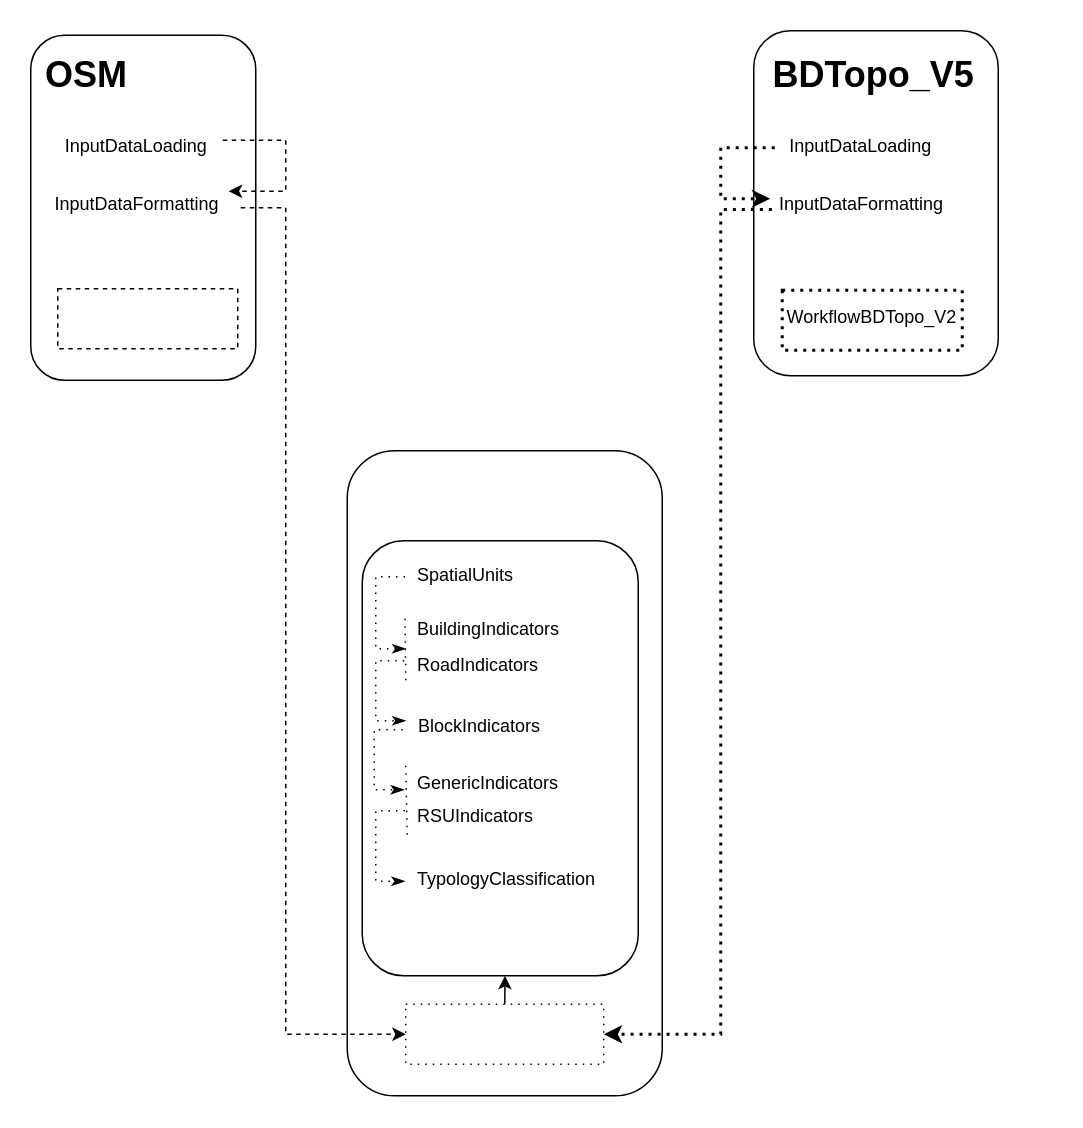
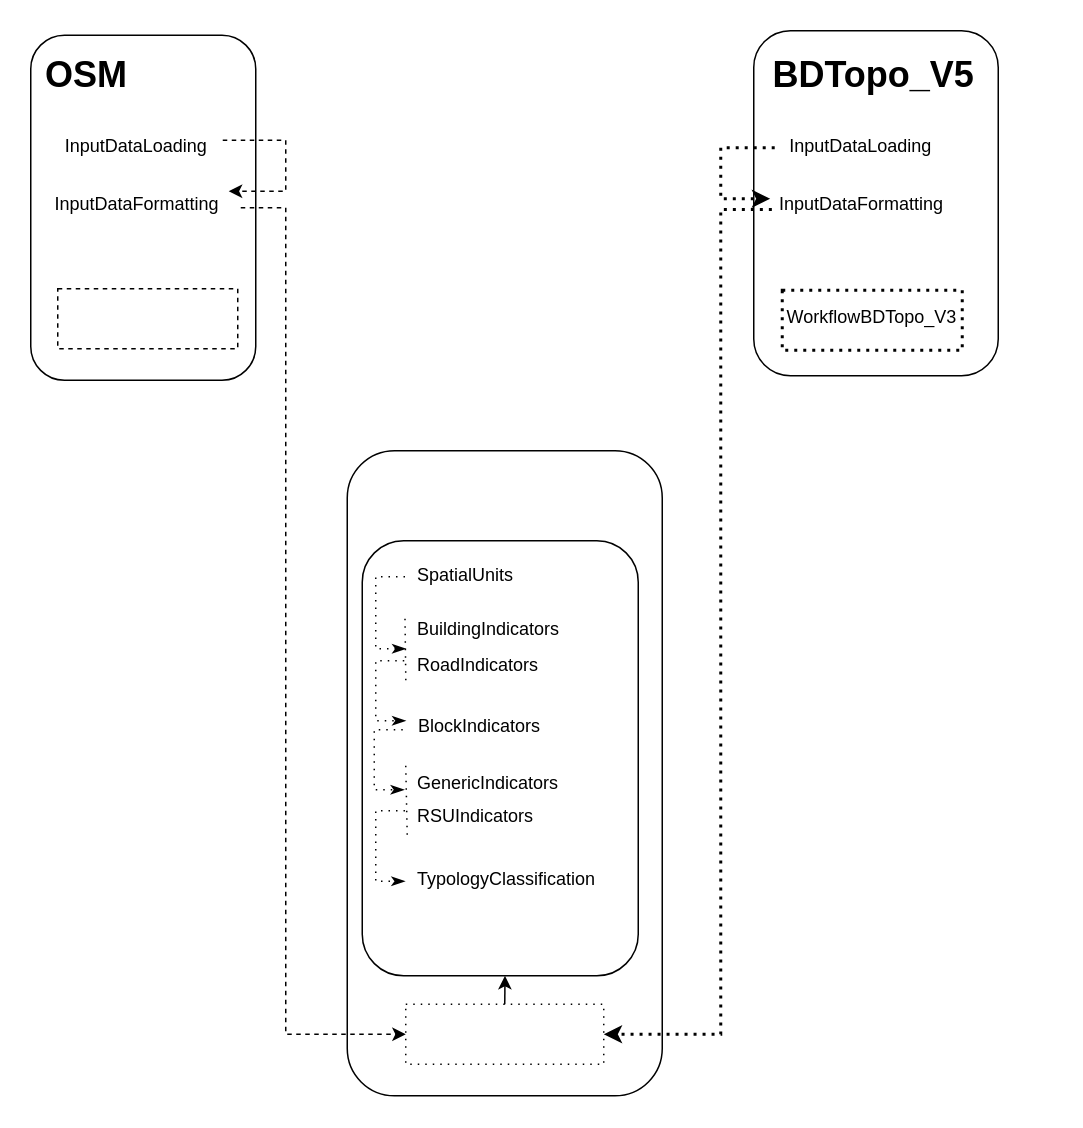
- <mxCell id="3" value="&lt;h1 style=&quot;text-align: left&quot;&gt;&lt;span style=&quot;font-size: 12px ; font-weight: 400&quot;&gt;WorkflowBDTopo_V2&lt;/span&gt;&lt;br&gt;&lt;/h1&gt;" style="text;html=1;strokeColor=none;fillColor=none;align=center;verticalAlign=middle;whiteSpace=wrap;rounded=0;" vertex="1" parent="1"><mxGeometry x="509" y="197" width="144" height="20" as="geometry" /></mxCell>
+ <mxCell id="3" value="&lt;h1 style=&quot;text-align: left&quot;&gt;&lt;span style=&quot;font-size: 12px ; font-weight: 400&quot;&gt;WorkflowBDTopo_V3&lt;/span&gt;&lt;br&gt;&lt;/h1&gt;" style="text;html=1;strokeColor=none;fillColor=none;align=center;verticalAlign=middle;whiteSpace=wrap;rounded=0;" vertex="1" parent="1"><mxGeometry x="509" y="197" width="144" height="20" as="geometry" /></mxCell>
